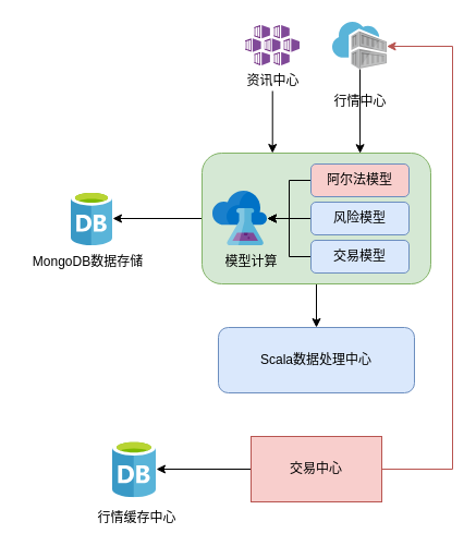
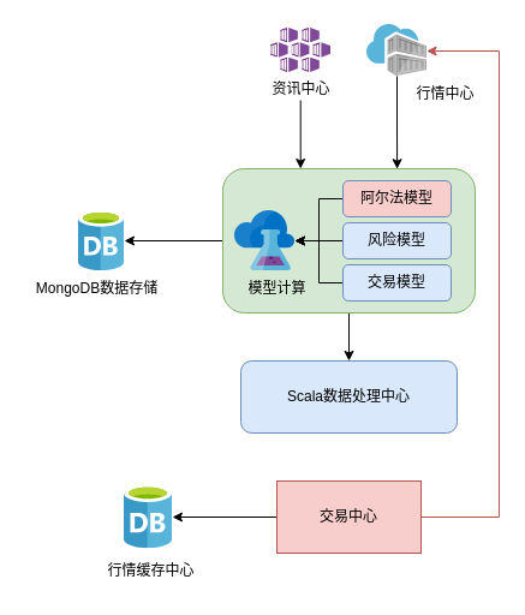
- <mxCell id="17" value="行情中心" style="text;html=1;align=center;verticalAlign=middle;resizable=0;points=[];autosize=1;strokeColor=none;fillColor=none;" vertex="1" parent="1"><mxGeometry x="295" y="78" width="70" height="30" as="geometry" /></mxCell>
+ <mxCell id="17" value="行情中心" style="text;html=1;align=center;verticalAlign=middle;resizable=0;points=[];autosize=1;strokeColor=none;fillColor=none;" vertex="1" parent="1"><mxGeometry x="335" y="63" width="70" height="30" as="geometry" /></mxCell>
